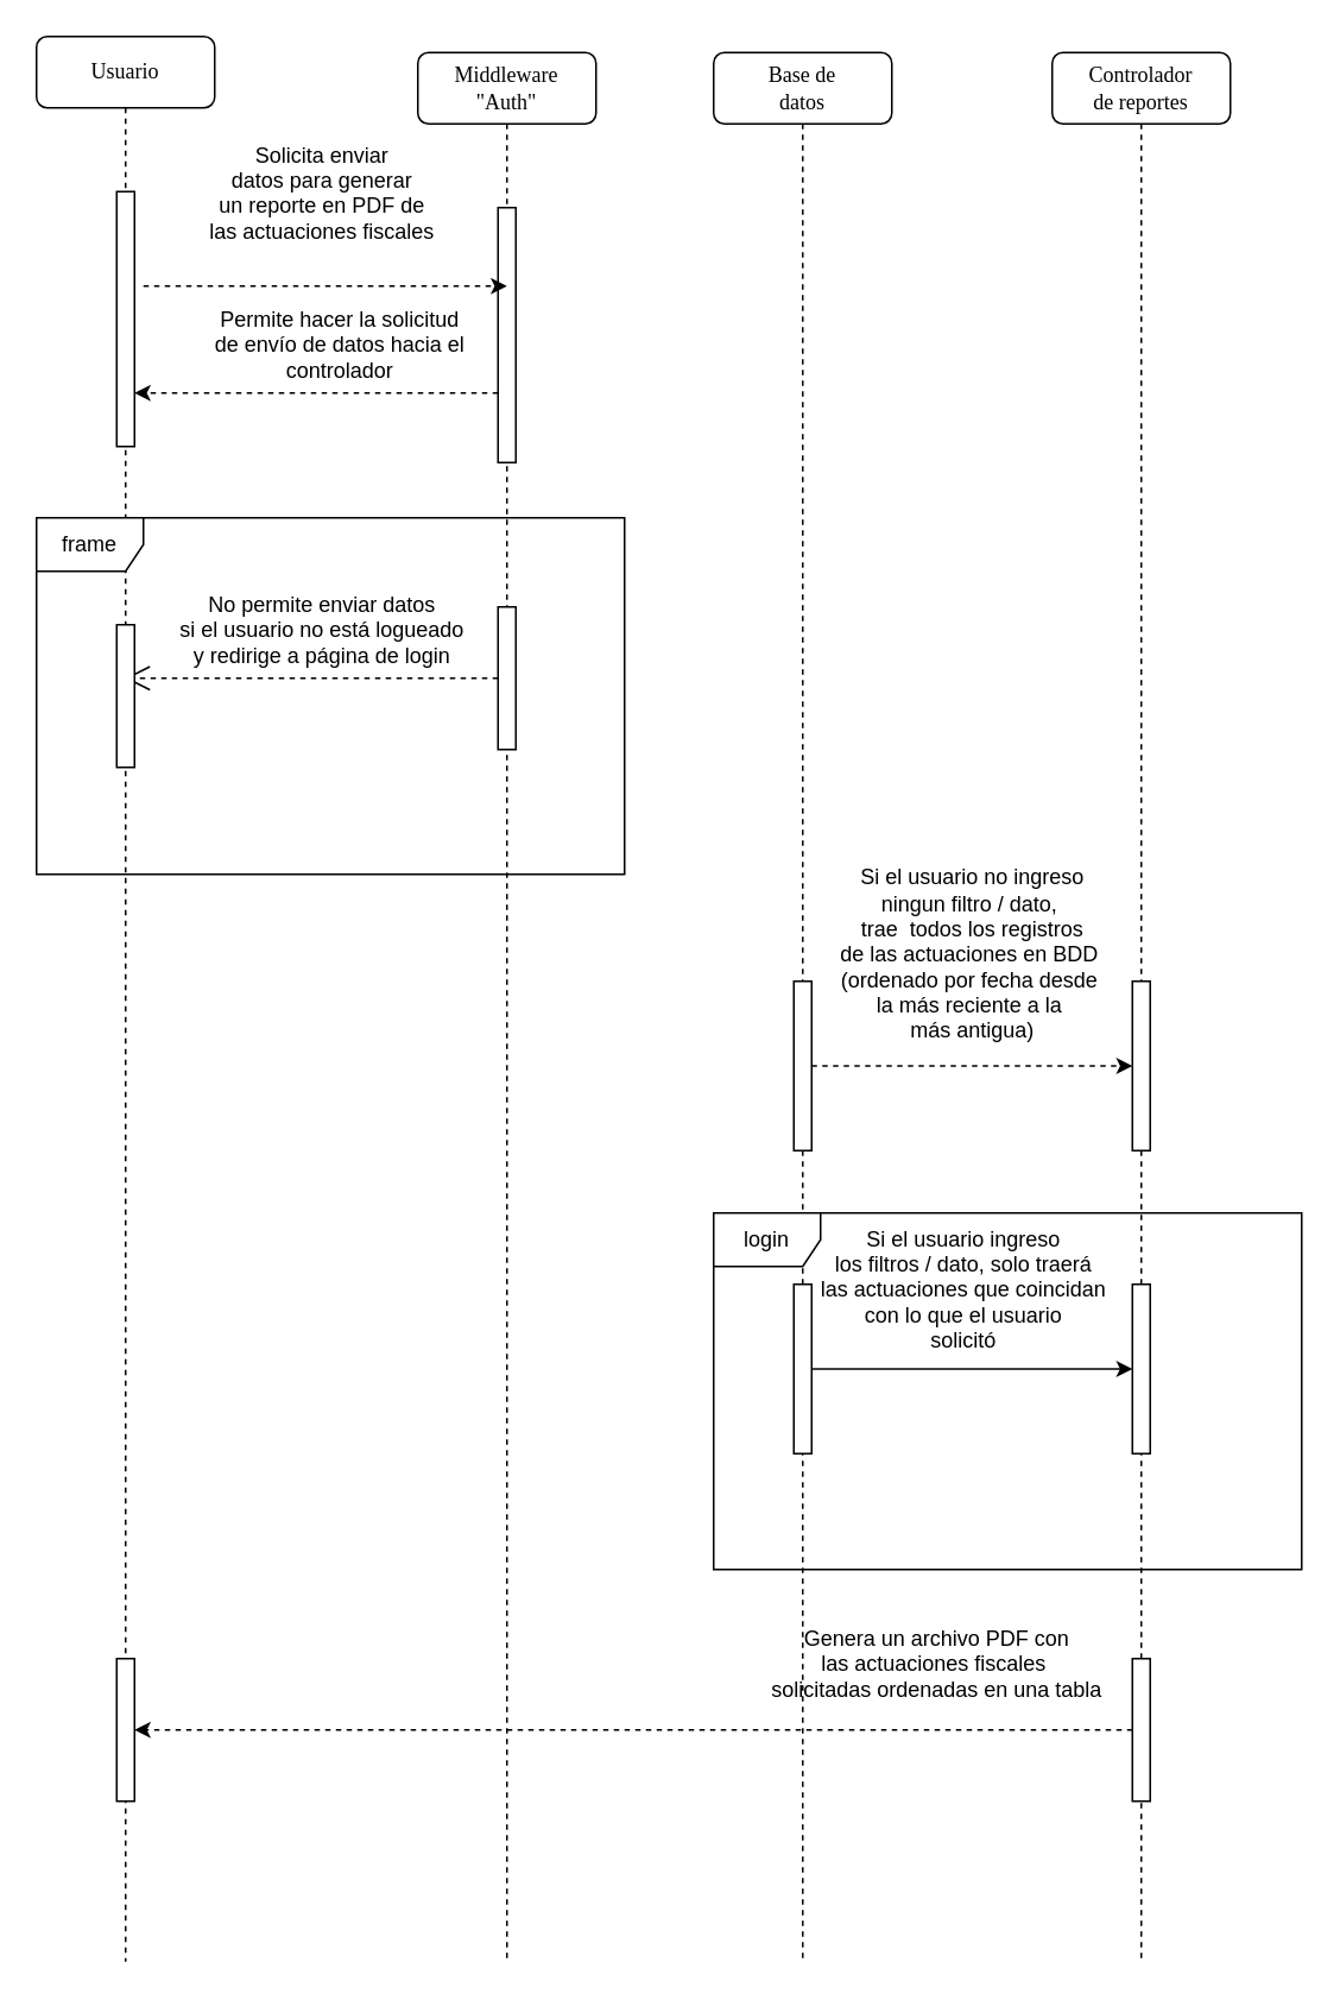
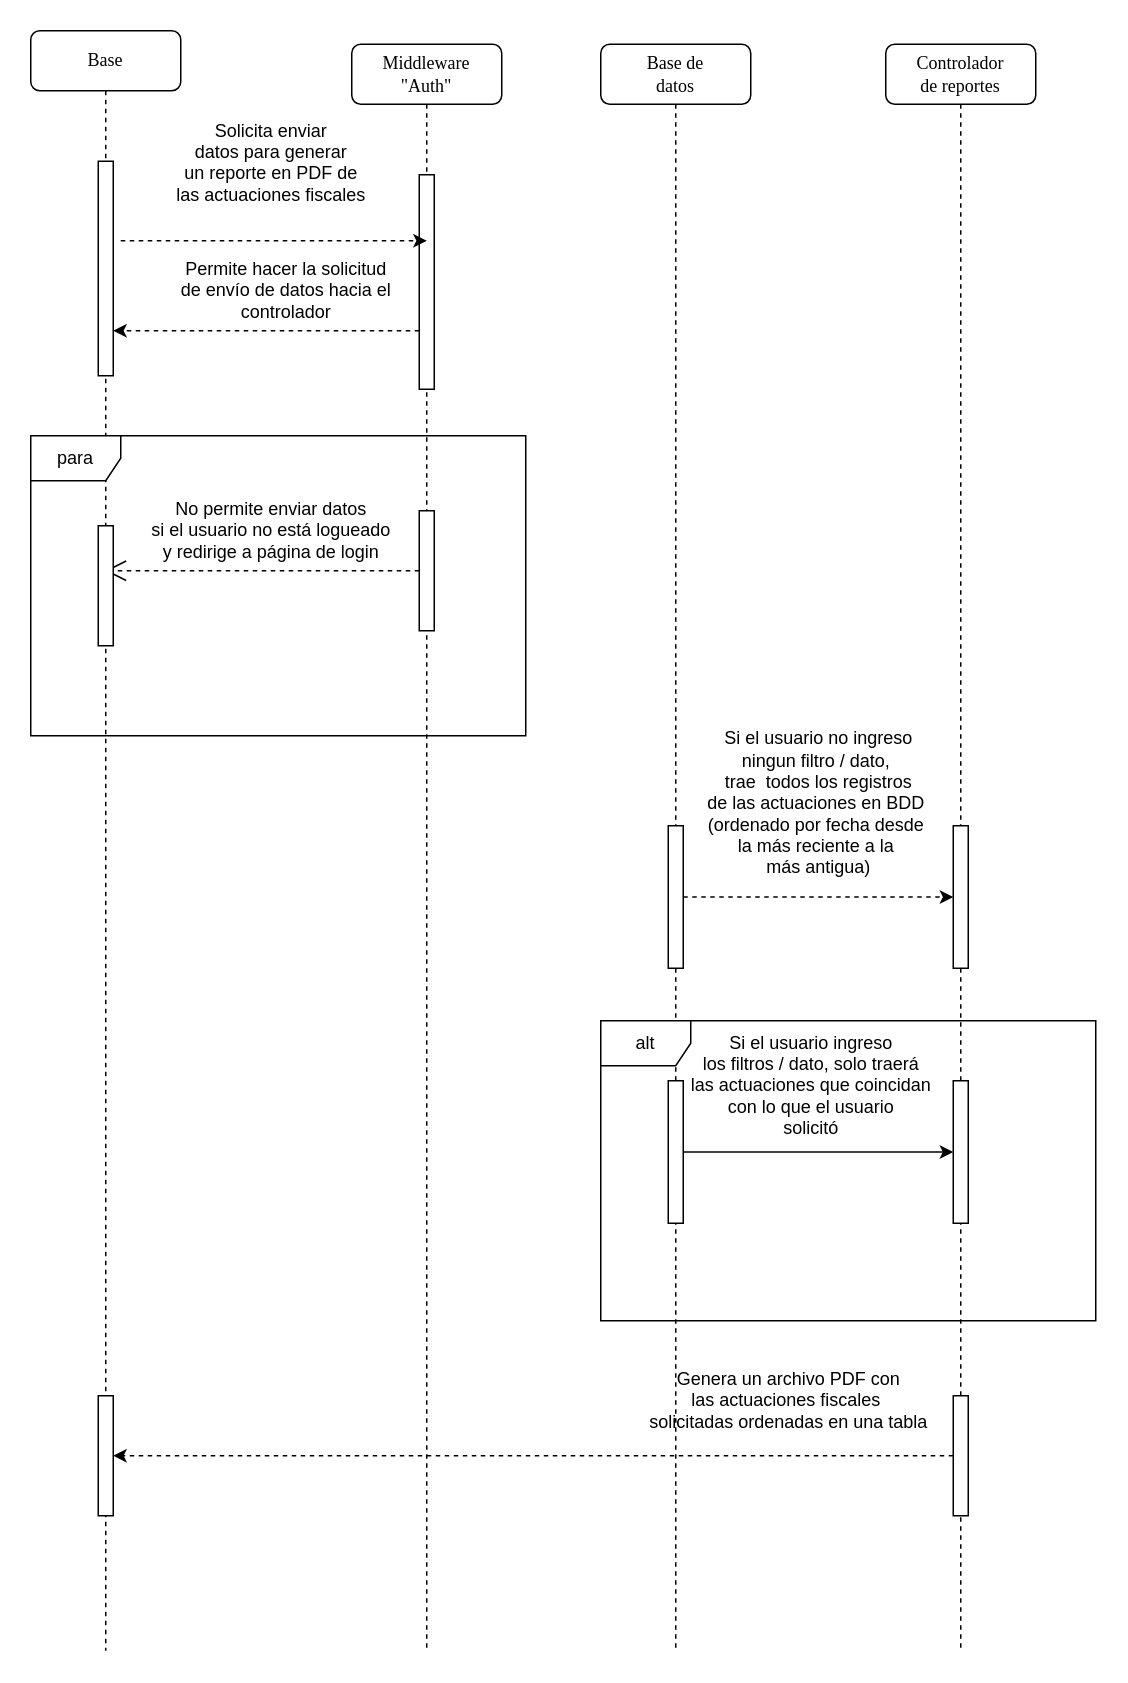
- <mxCell id="2" value="Usuario" style="shape=umlLifeline;perimeter=lifelinePerimeter;whiteSpace=wrap;html=1;container=1;collapsible=0;recursiveResize=0;outlineConnect=0;rounded=1;shadow=0;comic=0;labelBackgroundColor=none;strokeWidth=1;fontFamily=Verdana;fontSize=12;align=center;" vertex="1" parent="1"><mxGeometry x="20" y="20" width="100" height="1080" as="geometry" /></mxCell>
+ <mxCell id="2" value="Base" style="shape=umlLifeline;perimeter=lifelinePerimeter;whiteSpace=wrap;html=1;container=1;collapsible=0;recursiveResize=0;outlineConnect=0;rounded=1;shadow=0;comic=0;labelBackgroundColor=none;strokeWidth=1;fontFamily=Verdana;fontSize=12;align=center;" vertex="1" parent="1"><mxGeometry x="20" y="20" width="100" height="1080" as="geometry" /></mxCell>
- <mxCell id="26" value="frame" style="shape=umlFrame;whiteSpace=wrap;html=1;pointerEvents=0;" vertex="1" parent="1"><mxGeometry x="20" y="290" width="330" height="200" as="geometry" /></mxCell>
+ <mxCell id="26" value="para" style="shape=umlFrame;whiteSpace=wrap;html=1;pointerEvents=0;" vertex="1" parent="1"><mxGeometry x="20" y="290" width="330" height="200" as="geometry" /></mxCell>
- <mxCell id="29" value="login" style="shape=umlFrame;whiteSpace=wrap;html=1;pointerEvents=0;" vertex="1" parent="1"><mxGeometry x="400" y="680" width="330" height="200" as="geometry" /></mxCell>
+ <mxCell id="29" value="alt" style="shape=umlFrame;whiteSpace=wrap;html=1;pointerEvents=0;" vertex="1" parent="1"><mxGeometry x="400" y="680" width="330" height="200" as="geometry" /></mxCell>
